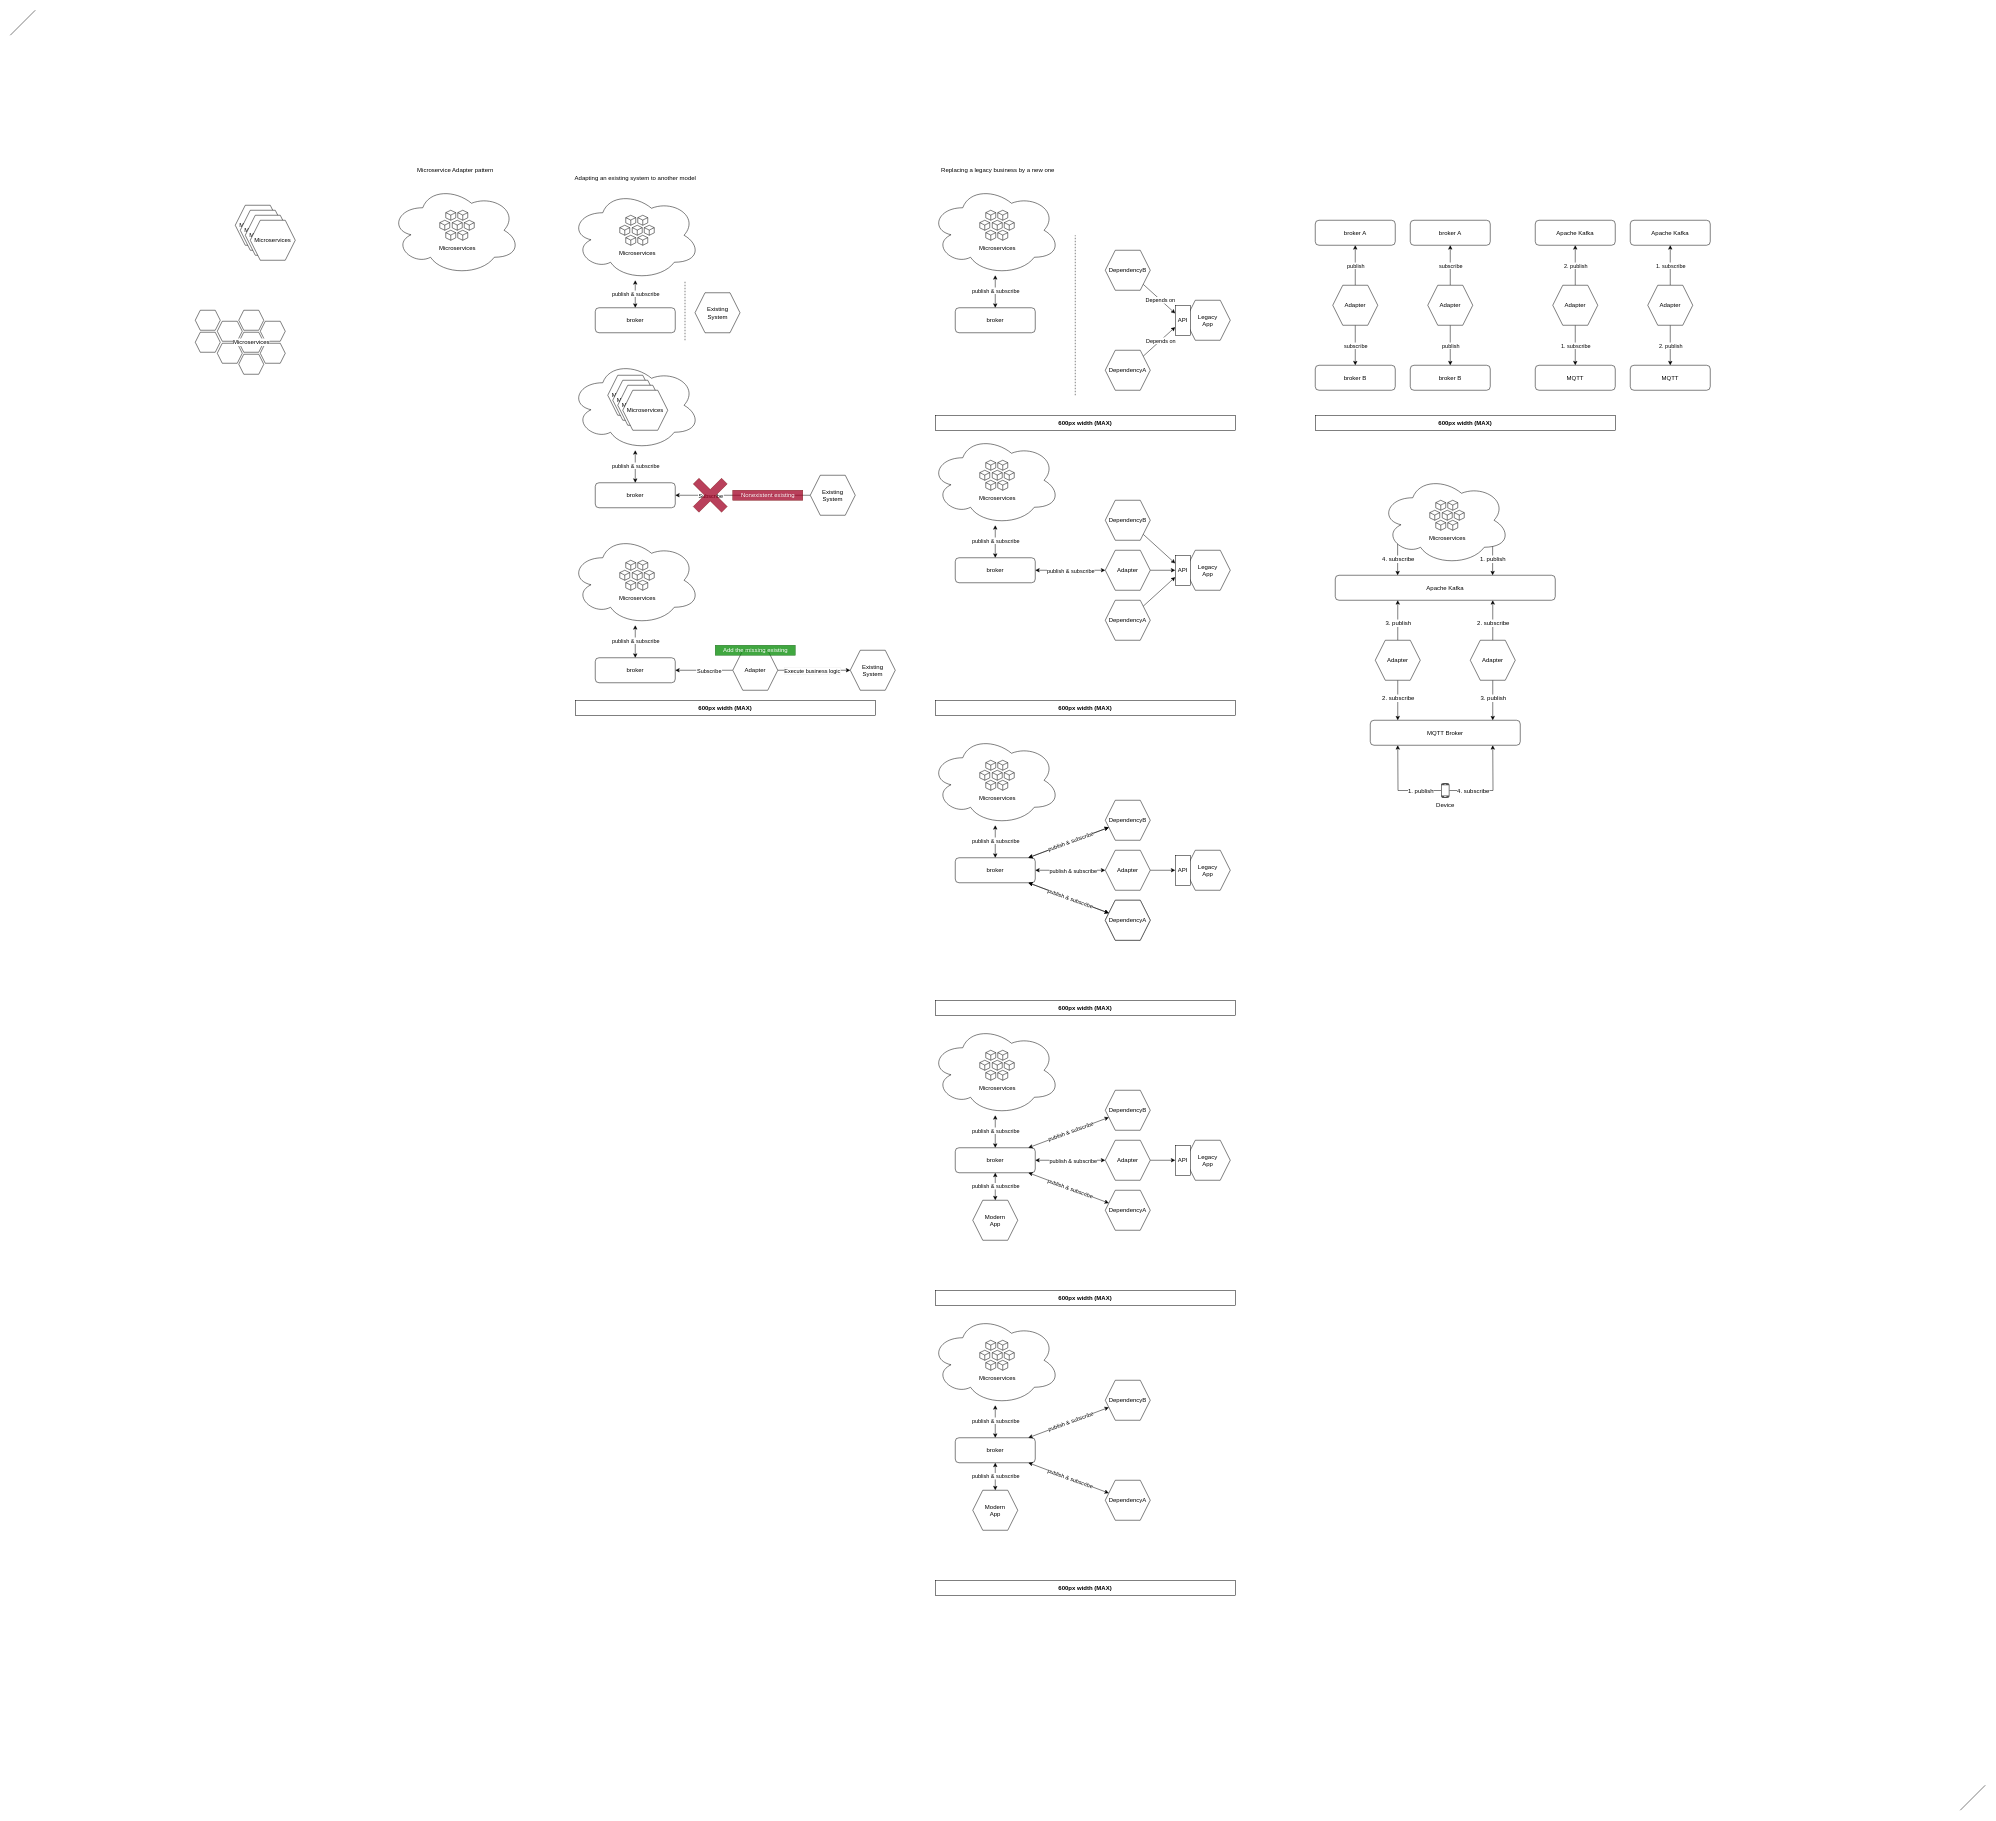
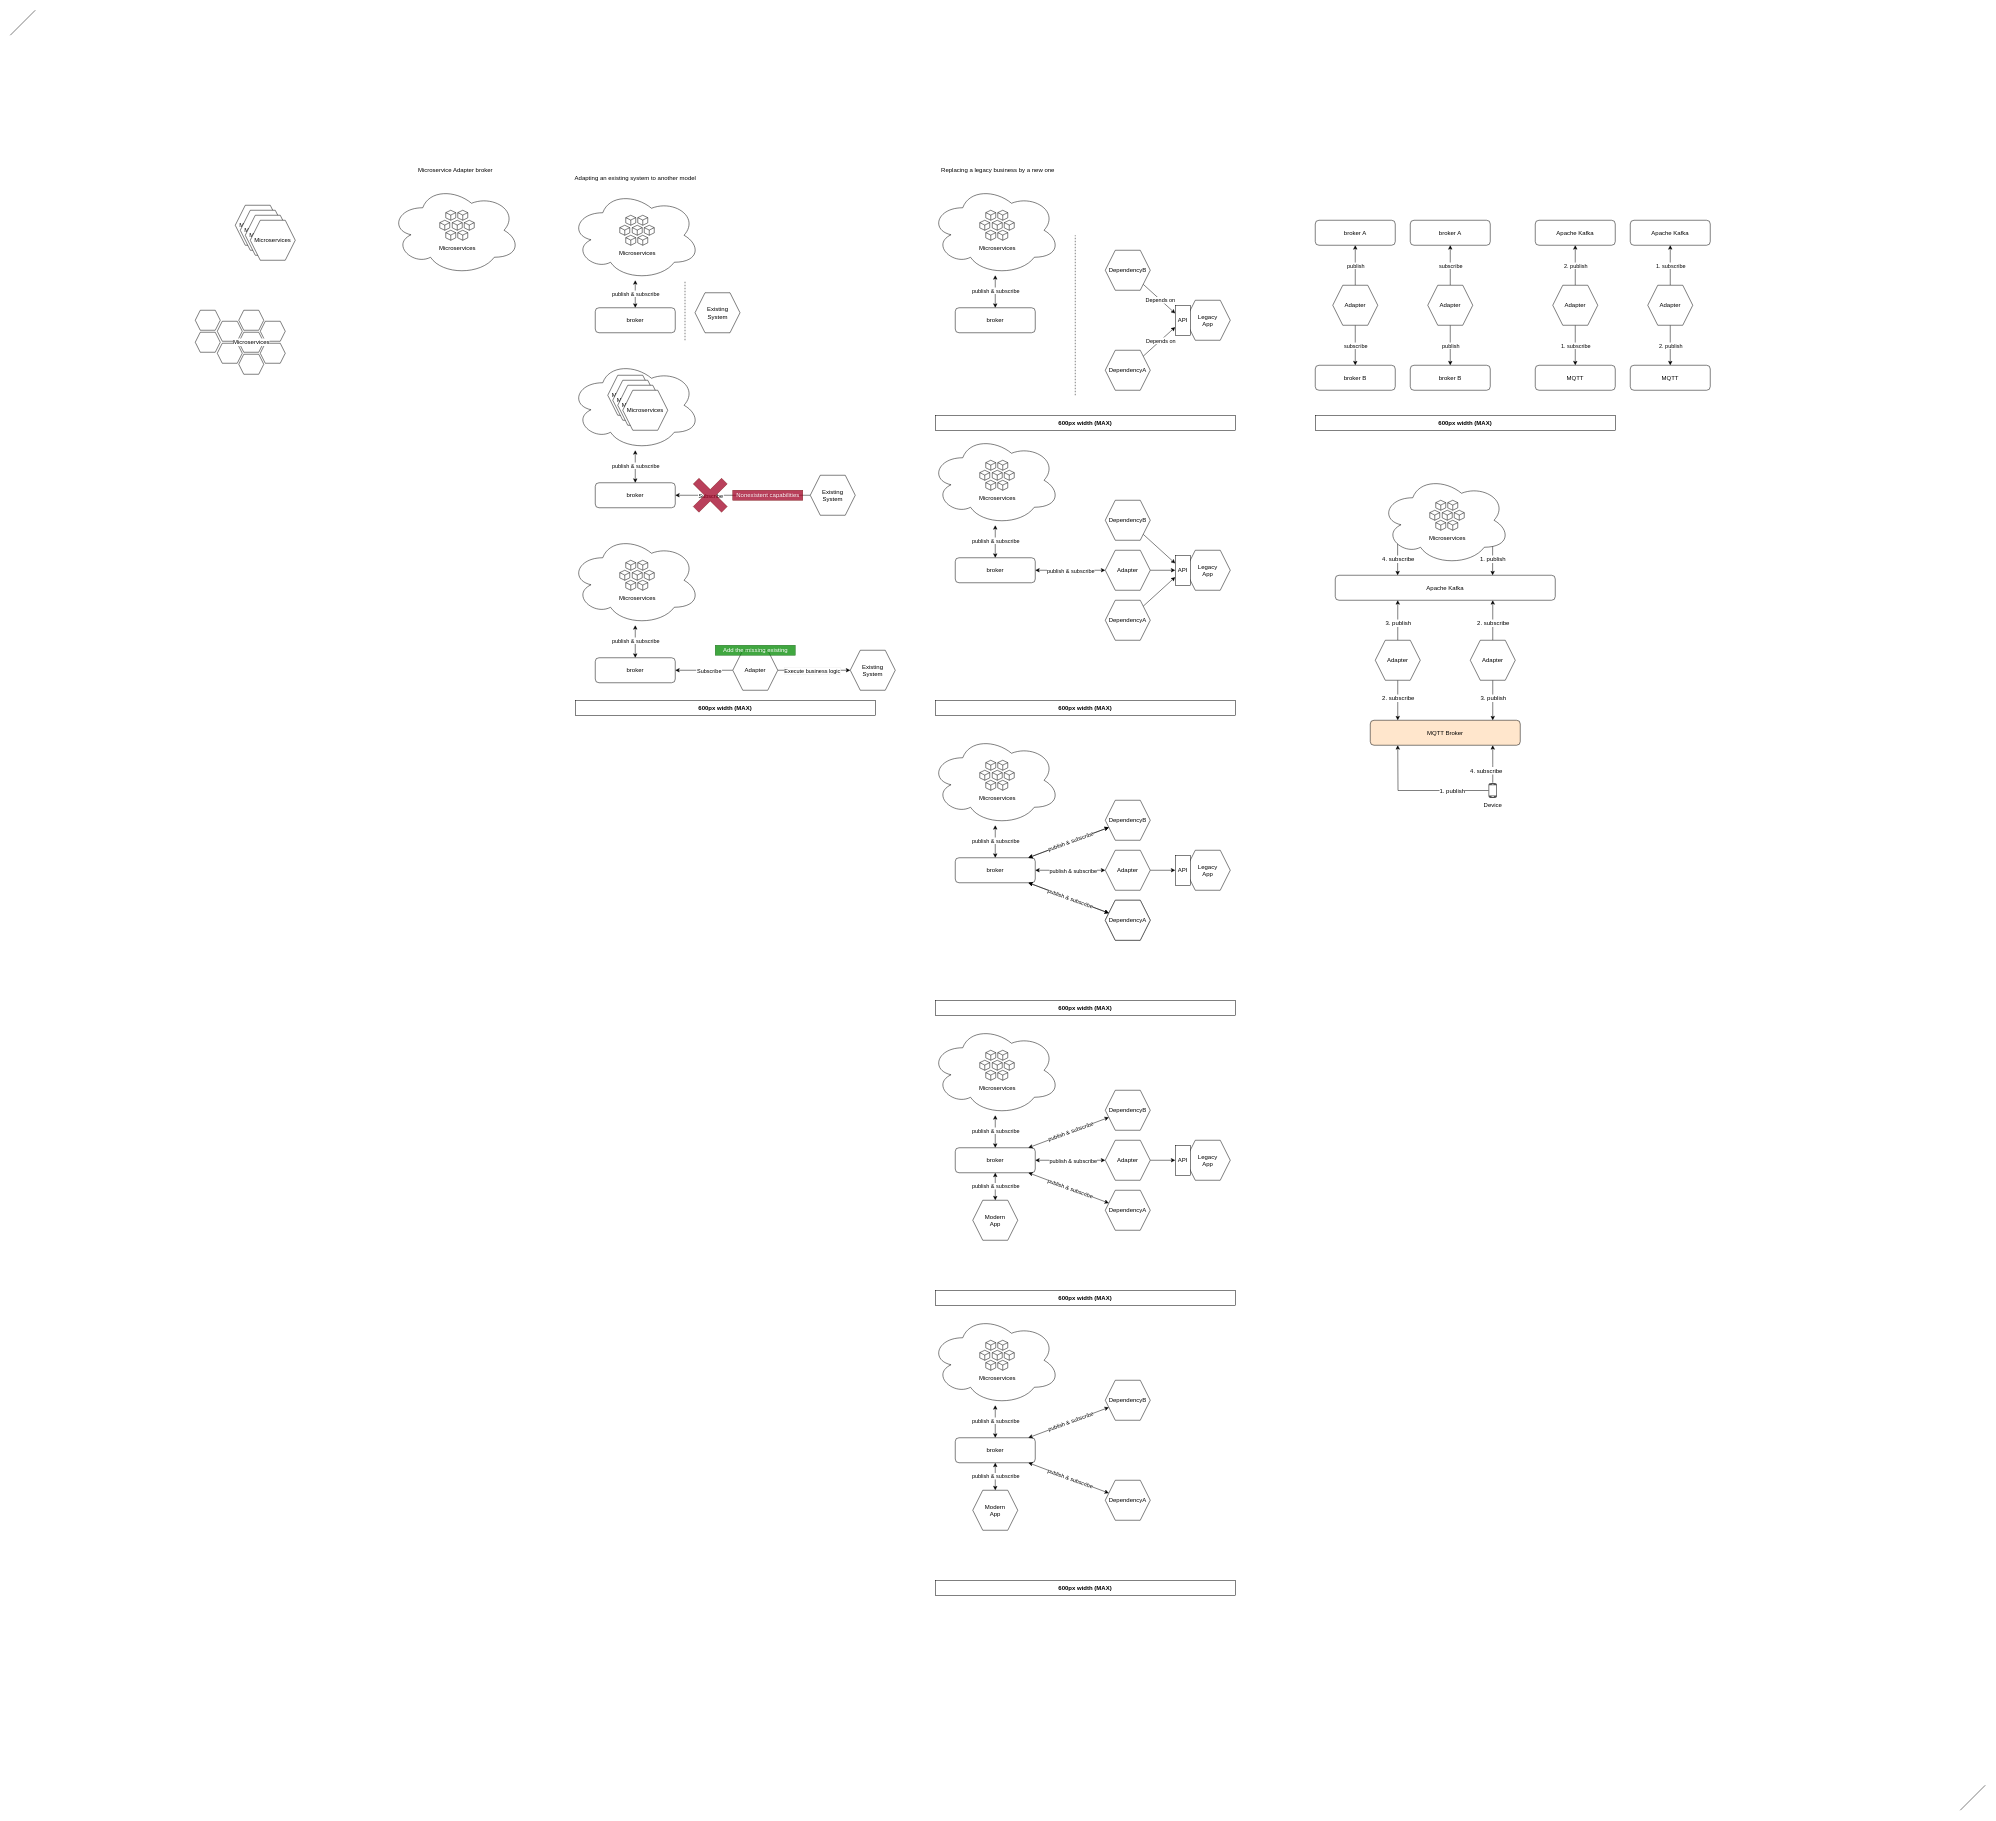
- <mxCell id="47" value="Microservice Adapter pattern" style="text;html=1;align=center;verticalAlign=middle;resizable=0;points=[];autosize=1;strokeColor=none;fillColor=none;" parent="1" vertex="1"><mxGeometry x="825" y="330" width="170" height="20" as="geometry" /></mxCell>
+ <mxCell id="47" value="Microservice Adapter broker" style="text;html=1;align=center;verticalAlign=middle;resizable=0;points=[];autosize=1;strokeColor=none;fillColor=none;" parent="1" vertex="1"><mxGeometry x="825" y="330" width="170" height="20" as="geometry" /></mxCell>
- <mxCell id="18" value="Nonexistent existing" style="text;html=1;align=center;verticalAlign=middle;resizable=0;points=[];autosize=1;strokeColor=#6F0000;fillColor=#a20025;fontColor=#ffffff;opacity=75;" parent="1" vertex="1"><mxGeometry x="1465" y="980" width="140" height="20" as="geometry" /></mxCell>
+ <mxCell id="18" value="Nonexistent capabilities" style="text;html=1;align=center;verticalAlign=middle;resizable=0;points=[];autosize=1;strokeColor=#6F0000;fillColor=#a20025;fontColor=#ffffff;opacity=75;" parent="1" vertex="1"><mxGeometry x="1465" y="980" width="140" height="20" as="geometry" /></mxCell>
- <mxCell id="161" value="MQTT Broker" style="rounded=1;whiteSpace=wrap;html=1;" parent="1" vertex="1"><mxGeometry x="2740" y="1440" width="300" height="50" as="geometry" /></mxCell>
+ <mxCell id="161" value="MQTT Broker" style="rounded=1;whiteSpace=wrap;html=1;fillColor=#ffe6cc;" parent="1" vertex="1"><mxGeometry x="2740" y="1440" width="300" height="50" as="geometry" /></mxCell>
- <mxCell id="156" value="Device" style="pointerEvents=1;shadow=0;dashed=0;html=1;strokeColor=none;fillColor=#505050;labelPosition=center;verticalLabelPosition=bottom;verticalAlign=top;outlineConnect=0;align=center;shape=mxgraph.office.devices.cell_phone_android_proportional;fontColor=#000000;gradientColor=none;" parent="1" vertex="1"><mxGeometry x="2881.5" y="1565" width="17" height="31" as="geometry" /></mxCell>
+ <mxCell id="156" value="Device" style="pointerEvents=1;shadow=0;dashed=0;html=1;strokeColor=none;fillColor=#505050;labelPosition=center;verticalLabelPosition=bottom;verticalAlign=top;outlineConnect=0;align=center;shape=mxgraph.office.devices.cell_phone_android_proportional;fontColor=#000000;gradientColor=none;" parent="1" vertex="1"><mxGeometry x="2976.5" y="1565" width="17" height="31" as="geometry" /></mxCell>
